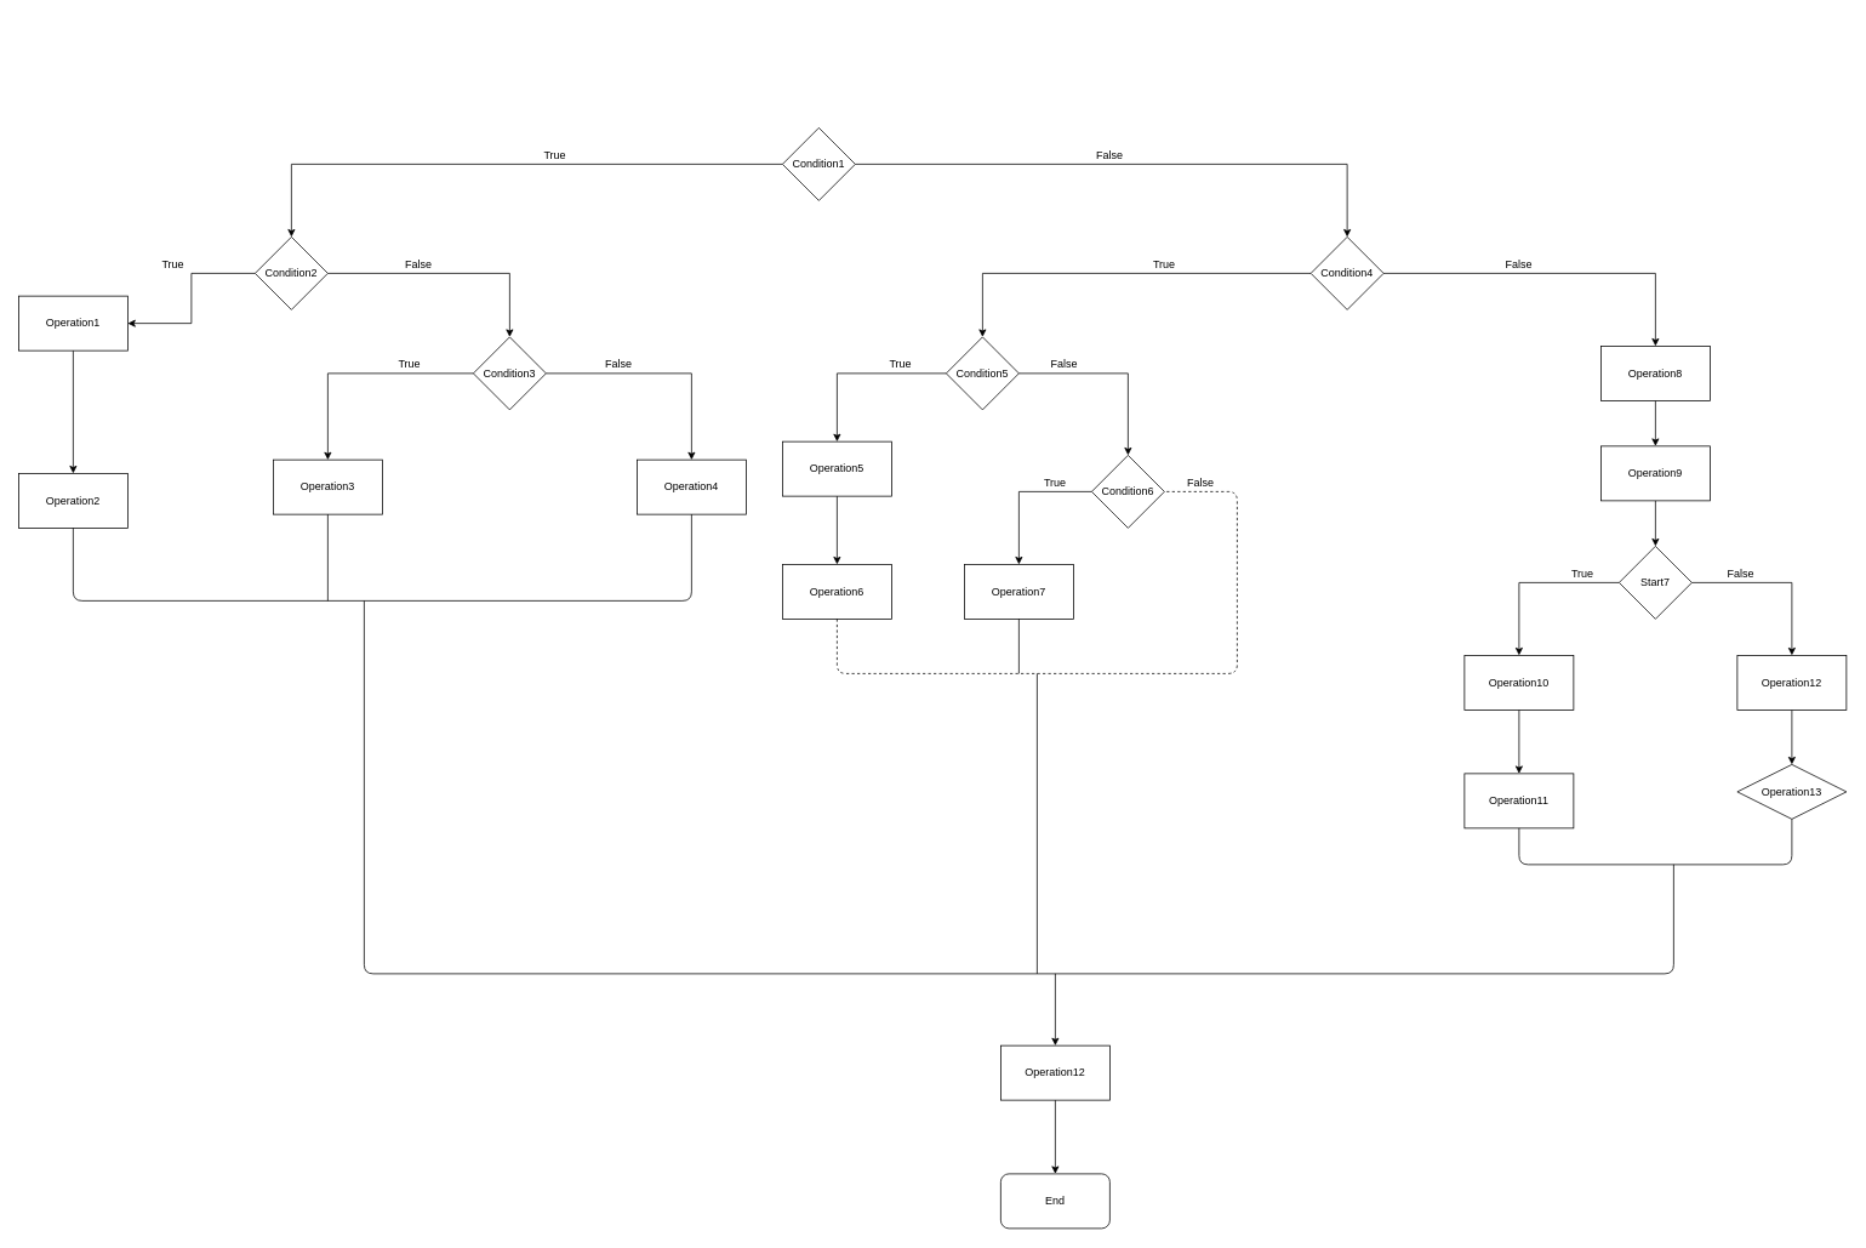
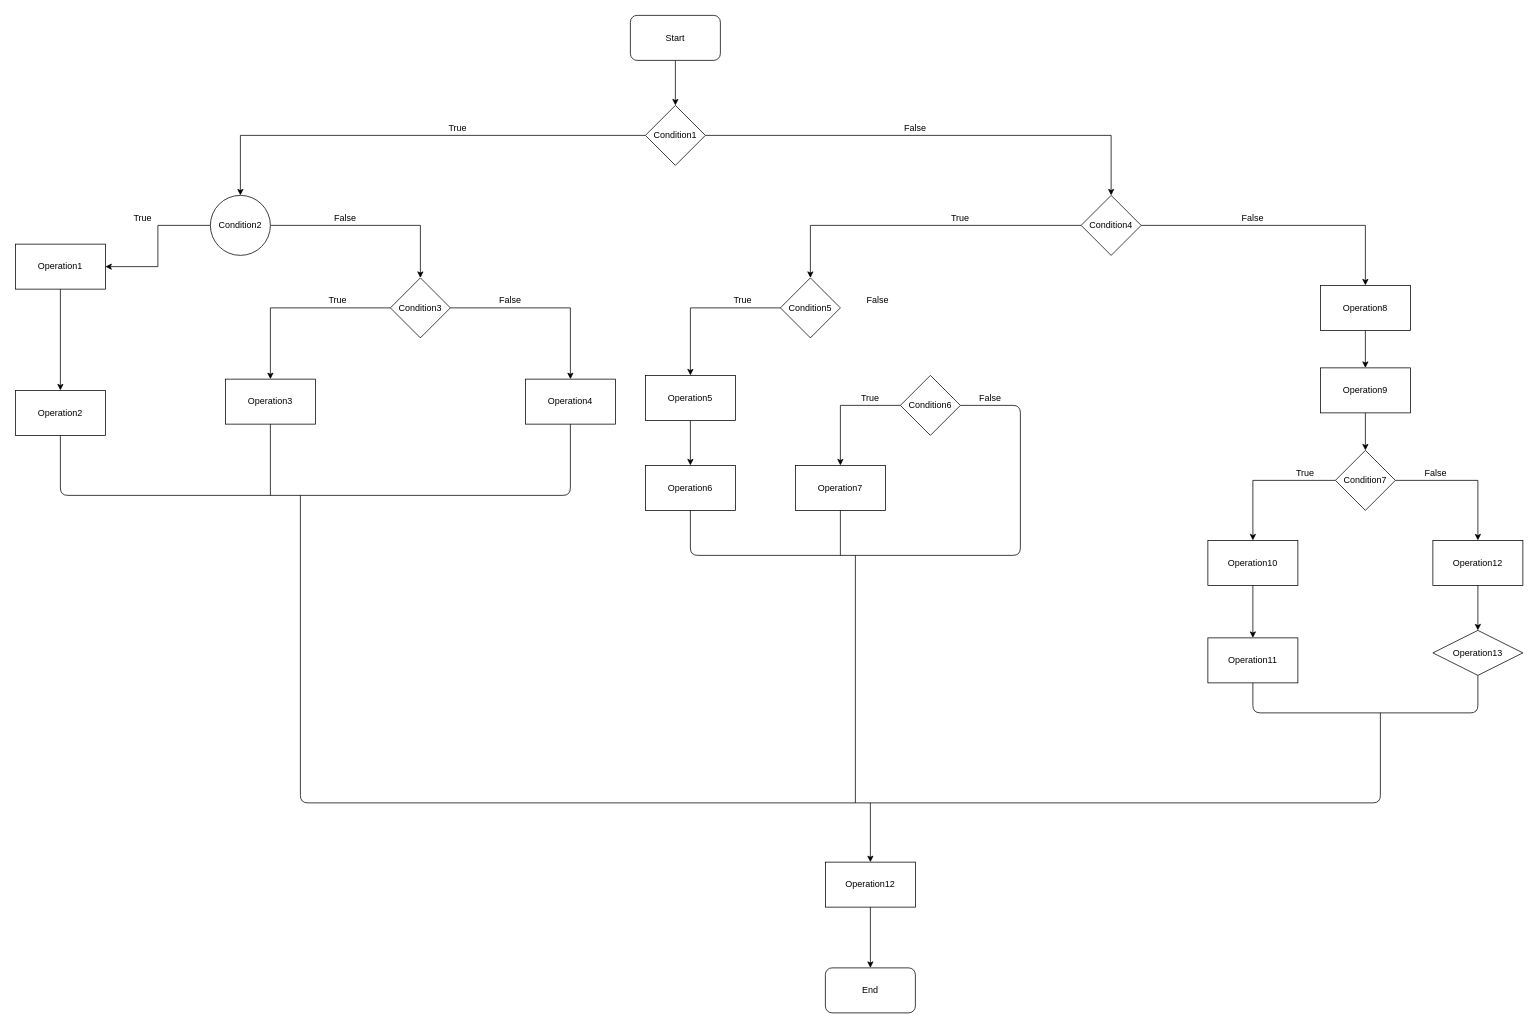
+ <mxCell id="3" value="Start" style="rounded=1;whiteSpace=wrap;html=1;" vertex="1" parent="1"><mxGeometry x="840" y="20" width="120" height="60" as="geometry" /></mxCell>
+ <mxCell id="2" style="edgeStyle=orthogonalEdgeStyle;rounded=0;orthogonalLoop=1;jettySize=auto;html=1;" edge="1" parent="1" source="3" target="6"><mxGeometry relative="1" as="geometry" /></mxCell>
- <mxCell id="12" value="Condition2" style="rhombus;whiteSpace=wrap;html=1;" vertex="1" parent="1"><mxGeometry x="280" y="260" width="80" height="80" as="geometry" /></mxCell>
+ <mxCell id="12" value="Condition2" style="ellipse;whiteSpace=wrap;html=1;" vertex="1" parent="1"><mxGeometry x="280" y="260" width="80" height="80" as="geometry" /></mxCell>
- <mxCell id="24" style="edgeStyle=orthogonalEdgeStyle;rounded=0;orthogonalLoop=1;jettySize=auto;html=1;entryX=0.5;entryY=0;entryDx=0;entryDy=0;" edge="1" parent="1" source="25" target="30"><mxGeometry relative="1" as="geometry" /></mxCell>
- <mxCell id="27" value="Operation5" style="rounded=0;whiteSpace=wrap;html=1;" vertex="1" parent="1"><mxGeometry x="860" y="485" width="120" height="60" as="geometry" /></mxCell>
+ <mxCell id="27" value="Operation5" style="rounded=0;whiteSpace=wrap;html=1;" vertex="1" parent="1"><mxGeometry x="860" y="500" width="120" height="60" as="geometry" /></mxCell>
- <mxCell id="40" value="Start7" style="rhombus;whiteSpace=wrap;html=1;" vertex="1" parent="1"><mxGeometry x="1780" y="600" width="80" height="80" as="geometry" /></mxCell>
+ <mxCell id="40" value="Condition7" style="rhombus;whiteSpace=wrap;html=1;" vertex="1" parent="1"><mxGeometry x="1780" y="600" width="80" height="80" as="geometry" /></mxCell>
- <mxCell id="32" value="" style="endArrow=none;html=1;exitX=0.5;exitY=1;exitDx=0;exitDy=0;entryX=1;entryY=0.5;entryDx=0;entryDy=0;dashed=1;" edge="1" parent="1" source="28" target="30"><mxGeometry width="50" height="50" relative="1" as="geometry"><mxPoint x="1200" y="730" as="sourcePoint" /><mxPoint x="1250" y="680" as="targetPoint" /><Array as="points"><mxPoint x="920" y="740" /><mxPoint x="1360" y="740" /><mxPoint x="1360" y="540" /></Array></mxGeometry></mxCell>
+ <mxCell id="32" value="" style="endArrow=none;html=1;exitX=0.5;exitY=1;exitDx=0;exitDy=0;entryX=1;entryY=0.5;entryDx=0;entryDy=0;" edge="1" parent="1" source="28" target="30"><mxGeometry width="50" height="50" relative="1" as="geometry"><mxPoint x="1200" y="730" as="sourcePoint" /><mxPoint x="1250" y="680" as="targetPoint" /><Array as="points"><mxPoint x="920" y="740" /><mxPoint x="1360" y="740" /><mxPoint x="1360" y="540" /></Array></mxGeometry></mxCell>
